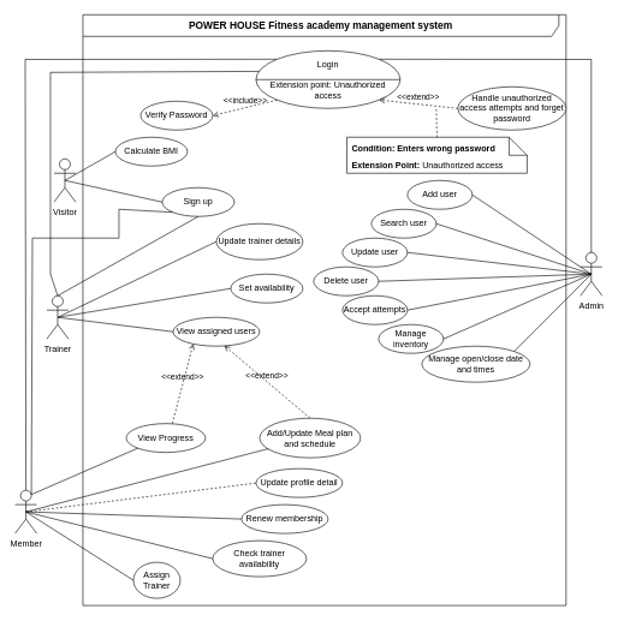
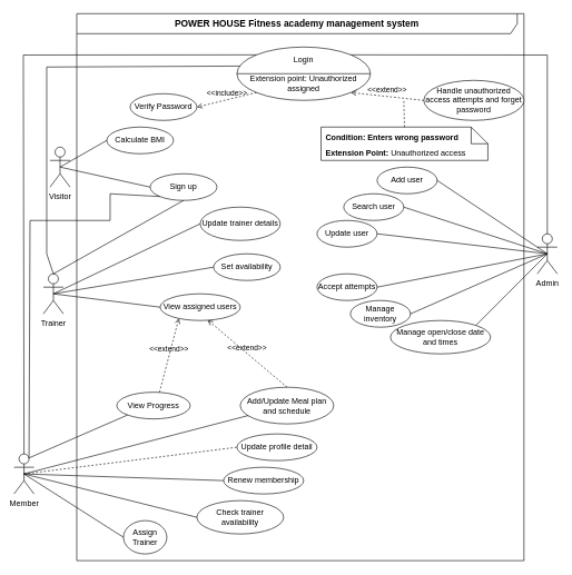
- <mxCell id="7" value="Login&lt;br&gt;&lt;br&gt;Extension point: Unauthorized access" style="ellipse;whiteSpace=wrap;html=1;" parent="1" vertex="1"><mxGeometry x="354" y="70" width="200" height="80" as="geometry" /></mxCell>
+ <mxCell id="7" value="Login&lt;br&gt;&lt;br&gt;Extension point: Unauthorized assigned" style="ellipse;whiteSpace=wrap;html=1;" parent="1" vertex="1"><mxGeometry x="354" y="70" width="200" height="80" as="geometry" /></mxCell>
- <mxCell id="24" value="" style="endArrow=none;html=1;rounded=0;entryX=0.5;entryY=0.5;entryDx=0;entryDy=0;entryPerimeter=0;exitX=1;exitY=0.5;exitDx=0;exitDy=0;" parent="1" source="18" target="5" edge="1"><mxGeometry relative="1" as="geometry"><mxPoint x="414" y="390" as="sourcePoint" /><mxPoint x="574" y="390" as="targetPoint" /></mxGeometry></mxCell>
- <mxCell id="18" value="Delete user" style="ellipse;whiteSpace=wrap;html=1;" parent="1" vertex="1"><mxGeometry x="434" y="370" width="90" height="40" as="geometry" /></mxCell>
